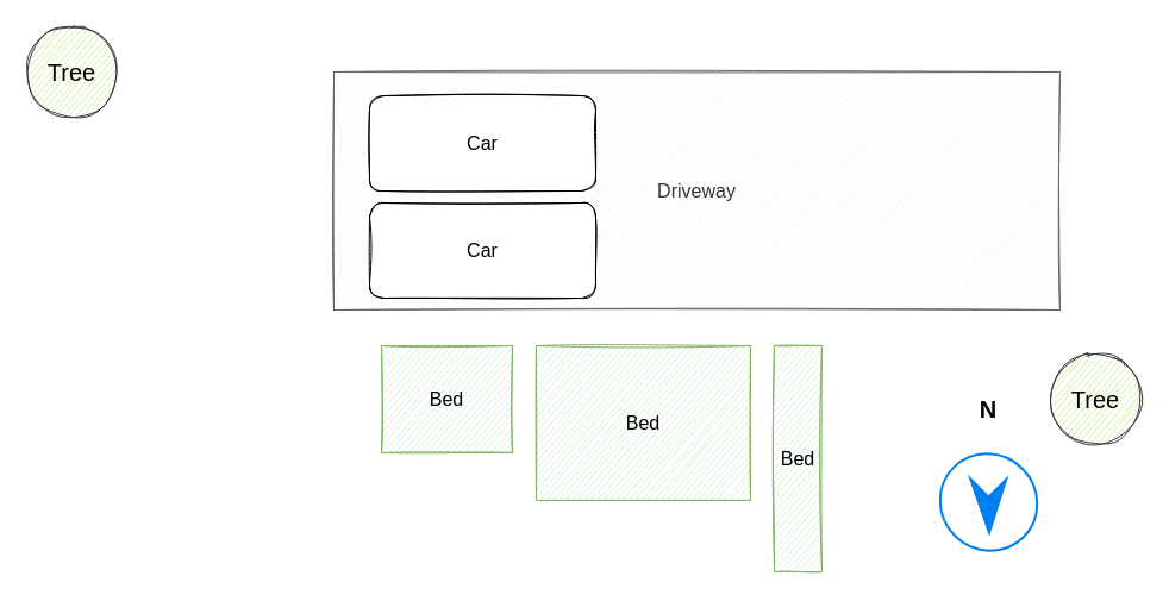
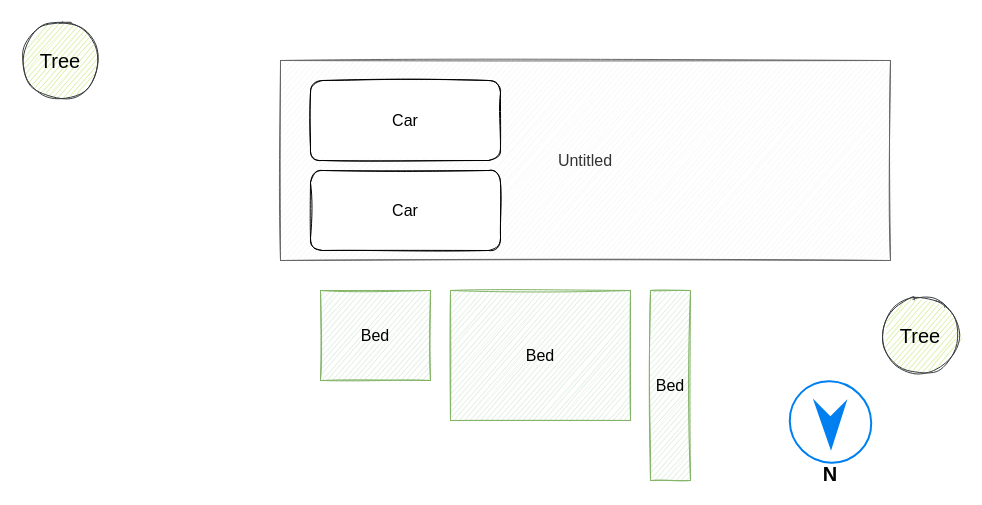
- <mxCell id="2" value="Driveway" style="rounded=0;whiteSpace=wrap;html=1;fillColor=#f5f5f5;strokeColor=#666666;fontColor=#333333;fontSize=16;sketch=1;" parent="1" vertex="1"><mxGeometry x="280" y="60" width="610" height="200" as="geometry" /></mxCell>
+ <mxCell id="2" value="Untitled" style="rounded=0;whiteSpace=wrap;html=1;fillColor=#f5f5f5;strokeColor=#666666;fontColor=#333333;fontSize=16;sketch=1;" parent="1" vertex="1"><mxGeometry x="280" y="60" width="610" height="200" as="geometry" /></mxCell>
- <mxCell id="10" value="N" style="text;html=1;strokeColor=none;fillColor=none;align=center;verticalAlign=middle;whiteSpace=wrap;rounded=0;fontStyle=1;fontSize=20;" parent="6" vertex="1"><mxGeometry x="810" y="332.93" width="40" height="20" as="geometry" /></mxCell>
+ <mxCell id="10" value="N" style="text;html=1;strokeColor=none;fillColor=none;align=center;verticalAlign=middle;whiteSpace=wrap;rounded=0;fontStyle=1;fontSize=20;" parent="6" vertex="1"><mxGeometry x="810" y="462.93" width="40" height="20" as="geometry" /></mxCell>
